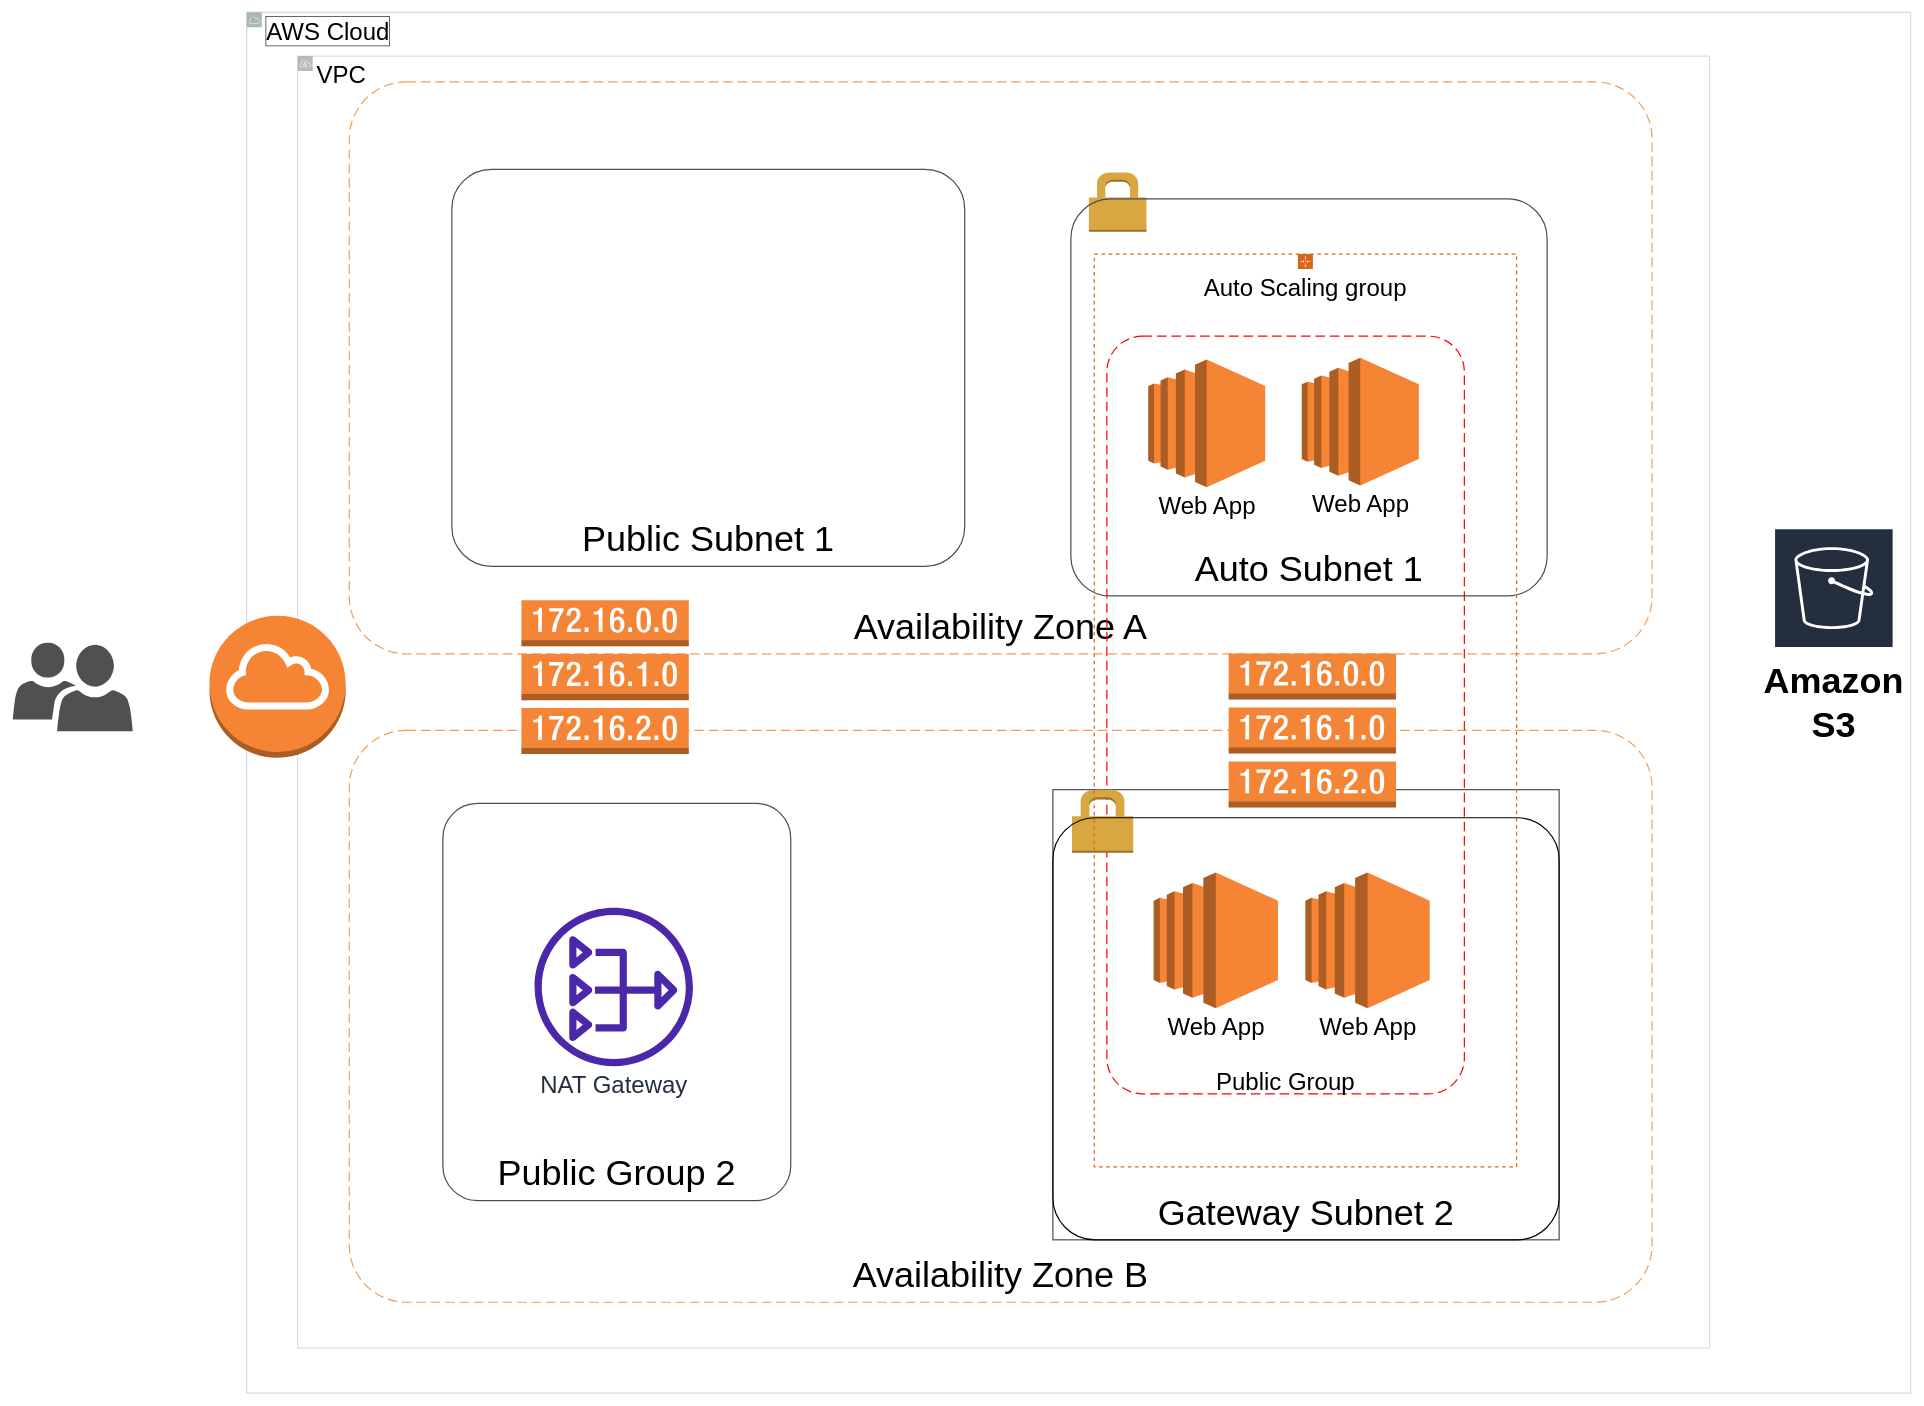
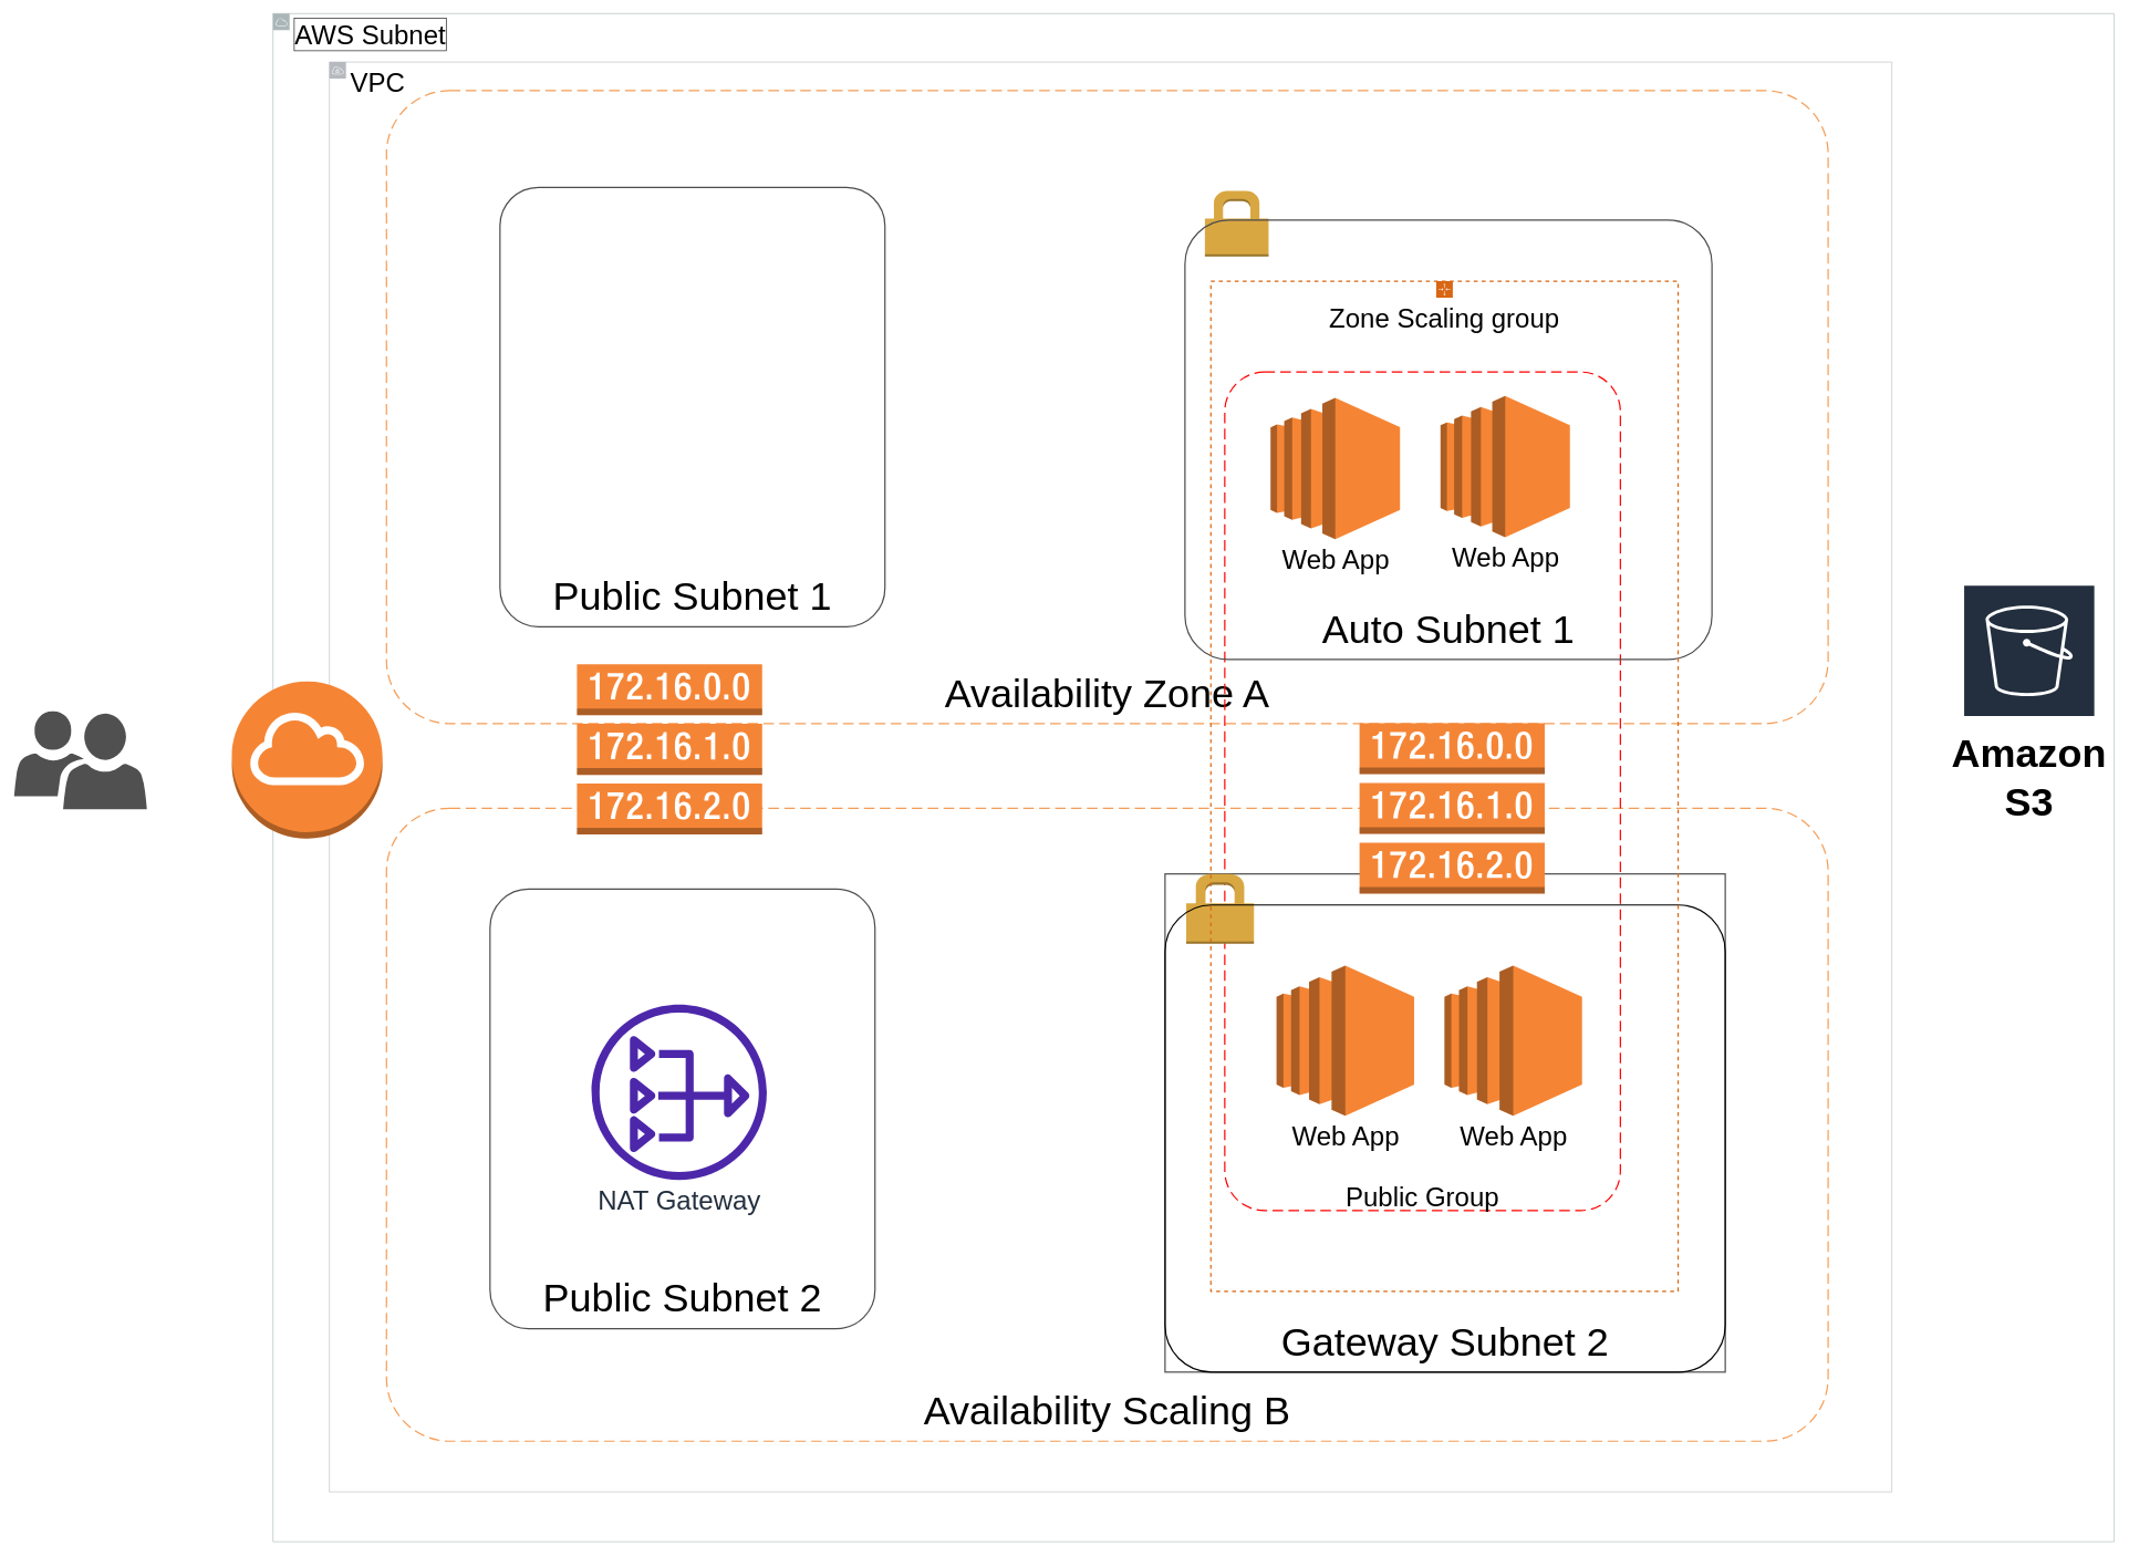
- <mxCell id="2" value="AWS Cloud" style="sketch=0;outlineConnect=0;gradientColor=none;html=1;whiteSpace=wrap;fontSize=40;fontStyle=0;shape=mxgraph.aws4.group;grIcon=mxgraph.aws4.group_aws_cloud;strokeColor=#AAB7B8;fillColor=none;verticalAlign=top;align=left;spacingLeft=30;fontColor=#000000;dashed=0;labelBorderColor=#000000;" parent="1" vertex="1"><mxGeometry x="410" y="20" width="2774" height="2302" as="geometry" /></mxCell>
+ <mxCell id="2" value="AWS Subnet" style="sketch=0;outlineConnect=0;gradientColor=none;html=1;whiteSpace=wrap;fontSize=40;fontStyle=0;shape=mxgraph.aws4.group;grIcon=mxgraph.aws4.group_aws_cloud;strokeColor=#AAB7B8;fillColor=none;verticalAlign=top;align=left;spacingLeft=30;fontColor=#000000;dashed=0;labelBorderColor=#000000;" parent="1" vertex="1"><mxGeometry x="410" y="20" width="2774" height="2302" as="geometry" /></mxCell>
- <mxCell id="20" value="Auto Scaling group" style="points=[[0,0],[0.25,0],[0.5,0],[0.75,0],[1,0],[1,0.25],[1,0.5],[1,0.75],[1,1],[0.75,1],[0.5,1],[0.25,1],[0,1],[0,0.75],[0,0.5],[0,0.25]];outlineConnect=0;gradientColor=none;html=1;whiteSpace=wrap;fontSize=40;fontStyle=0;container=1;pointerEvents=0;collapsible=0;recursiveResize=0;shape=mxgraph.aws4.groupCenter;grIcon=mxgraph.aws4.group_auto_scaling_group;grStroke=1;strokeColor=#D86613;fillColor=none;verticalAlign=top;align=center;fontColor=#000000;dashed=1;spacingTop=25;strokeWidth=2;" parent="1" vertex="1"><mxGeometry x="1823" y="423" width="704" height="1522" as="geometry" /></mxCell>
+ <mxCell id="20" value="Zone Scaling group" style="points=[[0,0],[0.25,0],[0.5,0],[0.75,0],[1,0],[1,0.25],[1,0.5],[1,0.75],[1,1],[0.75,1],[0.5,1],[0.25,1],[0,1],[0,0.75],[0,0.5],[0,0.25]];outlineConnect=0;gradientColor=none;html=1;whiteSpace=wrap;fontSize=40;fontStyle=0;container=1;pointerEvents=0;collapsible=0;recursiveResize=0;shape=mxgraph.aws4.groupCenter;grIcon=mxgraph.aws4.group_auto_scaling_group;grStroke=1;strokeColor=#D86613;fillColor=none;verticalAlign=top;align=center;fontColor=#000000;dashed=1;spacingTop=25;strokeWidth=2;" parent="1" vertex="1"><mxGeometry x="1823" y="423" width="704" height="1522" as="geometry" /></mxCell>
- <mxCell id="7" value="Public Subnet 1" style="rounded=1;arcSize=10;dashed=0;fillColor=none;gradientColor=none;strokeWidth=2;fontSize=60;verticalAlign=bottom;spacingBottom=20;fontColor=#000000;strokeColor=#4D4D4D;" parent="1" vertex="1"><mxGeometry x="752" y="281.75" width="855" height="662" as="geometry" /></mxCell>
+ <mxCell id="7" value="Public Subnet 1" style="rounded=1;arcSize=10;dashed=0;fillColor=none;gradientColor=none;strokeWidth=2;fontSize=60;verticalAlign=bottom;spacingBottom=20;fontColor=#000000;strokeColor=#4D4D4D;" parent="1" vertex="1"><mxGeometry x="752" y="281.75" width="580" height="662" as="geometry" /></mxCell>
- <mxCell id="23" value="Public Group 2" style="rounded=1;arcSize=10;dashed=0;fillColor=none;gradientColor=none;strokeWidth=2;fontSize=60;verticalAlign=bottom;spacingBottom=20;fontColor=#000000;strokeColor=#4D4D4D;" vertex="1" parent="1"><mxGeometry x="737" y="1339" width="580" height="662" as="geometry" /></mxCell>
+ <mxCell id="23" value="Public Subnet 2" style="rounded=1;arcSize=10;dashed=0;fillColor=none;gradientColor=none;strokeWidth=2;fontSize=60;verticalAlign=bottom;spacingBottom=20;fontColor=#000000;strokeColor=#4D4D4D;" vertex="1" parent="1"><mxGeometry x="737" y="1339" width="580" height="662" as="geometry" /></mxCell>
- <mxCell id="5" value="Availability Zone B" style="rounded=1;arcSize=10;dashed=1;strokeColor=#F59D56;fillColor=none;gradientColor=none;dashPattern=8 4;strokeWidth=2;fontSize=60;verticalAlign=bottom;spacingBottom=20;fontColor=#000000;" parent="1" vertex="1"><mxGeometry x="581" y="1217" width="2172" height="953.5" as="geometry" /></mxCell>
+ <mxCell id="5" value="Availability Scaling B" style="rounded=1;arcSize=10;dashed=1;strokeColor=#F59D56;fillColor=none;gradientColor=none;dashPattern=8 4;strokeWidth=2;fontSize=60;verticalAlign=bottom;spacingBottom=20;fontColor=#000000;" parent="1" vertex="1"><mxGeometry x="581" y="1217" width="2172" height="953.5" as="geometry" /></mxCell>
